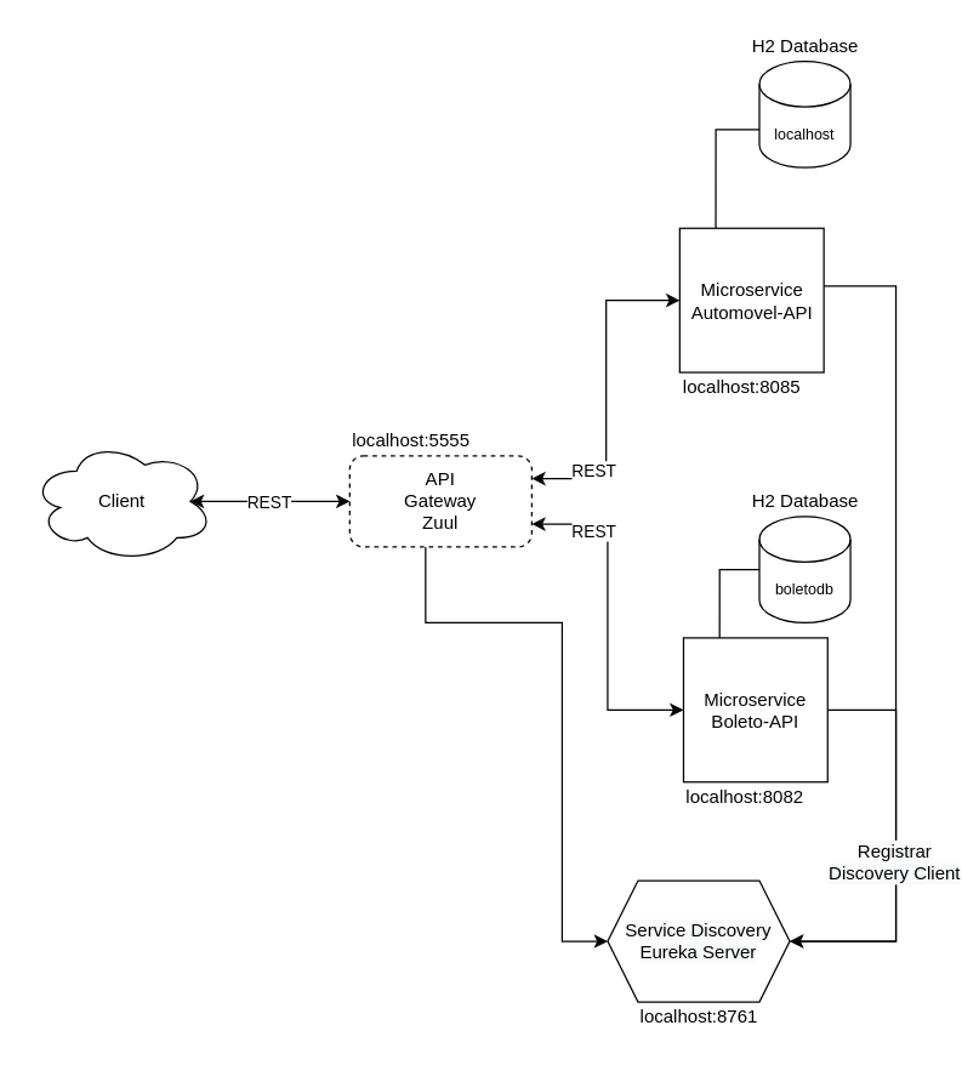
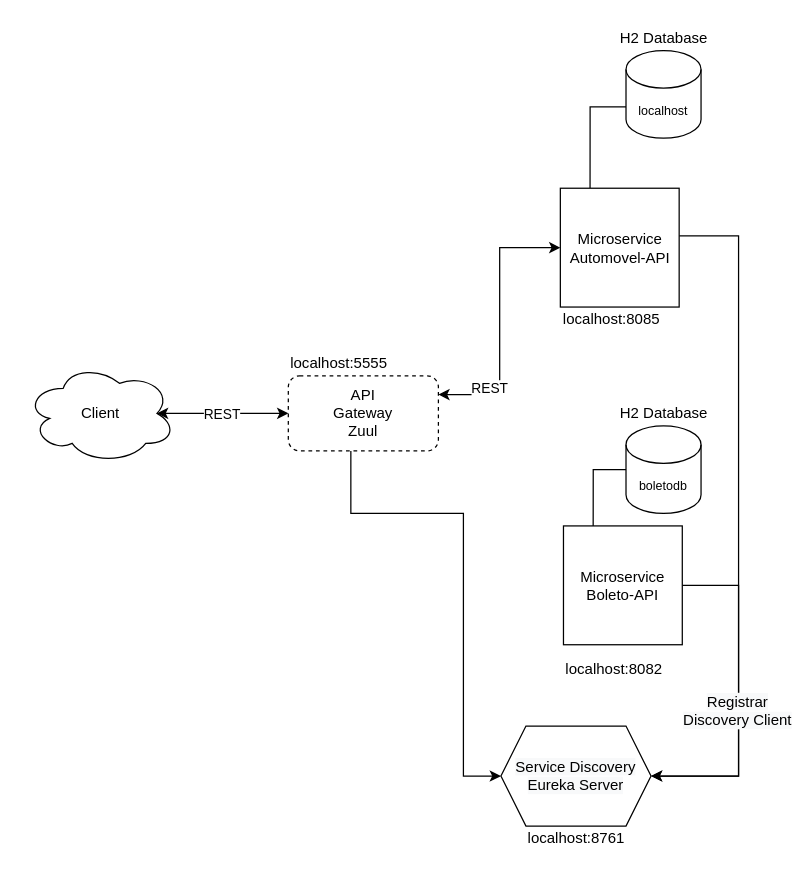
- <mxCell id="6" style="edgeStyle=orthogonalEdgeStyle;rounded=0;orthogonalLoop=1;jettySize=auto;html=1;exitX=0;exitY=0.5;exitDx=0;exitDy=0;entryX=1;entryY=0.75;entryDx=0;entryDy=0;startArrow=classic;startFill=1;endArrow=classic;endFill=1;" edge="1" parent="1" source="18" target="11"><mxGeometry relative="1" as="geometry"><mxPoint x="450" y="450" as="sourcePoint" /></mxGeometry></mxCell>
- <mxCell id="7" value="REST" style="edgeLabel;html=1;align=center;verticalAlign=middle;resizable=0;points=[];" vertex="1" connectable="0" parent="6"><mxGeometry x="0.513" y="4" relative="1" as="geometry"><mxPoint x="-6" as="offset" /></mxGeometry></mxCell>
- <mxCell id="23" value="localhost:8082" style="text;html=1;align=left;verticalAlign=middle;resizable=0;points=[];autosize=1;" vertex="1" parent="1"><mxGeometry x="450" y="515" width="90" height="20" as="geometry" /></mxCell>
+ <mxCell id="23" value="localhost:8082" style="text;html=1;align=left;verticalAlign=middle;resizable=0;points=[];autosize=1;" vertex="1" parent="1"><mxGeometry x="450" y="525" width="90" height="20" as="geometry" /></mxCell>
